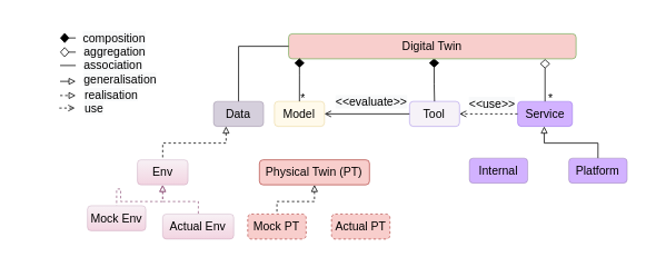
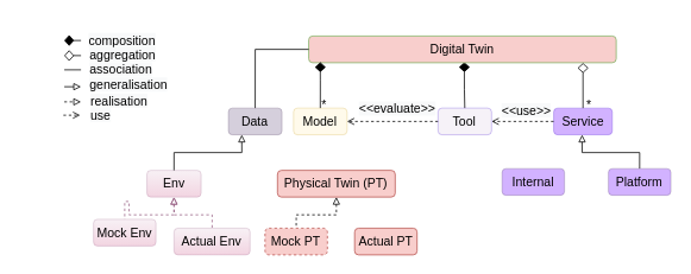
- <mxCell id="11" style="edgeStyle=orthogonalEdgeStyle;rounded=0;orthogonalLoop=1;jettySize=auto;html=1;exitX=0;exitY=0.5;exitDx=0;exitDy=0;entryX=1;entryY=0.5;entryDx=0;entryDy=0;fontSize=14;fontColor=#000000;endArrow=open;endFill=0;dashed=0;" parent="2" source="12" target="10" edge="1"><mxGeometry relative="1" as="geometry" /></mxCell>
+ <mxCell id="11" style="edgeStyle=orthogonalEdgeStyle;rounded=0;orthogonalLoop=1;jettySize=auto;html=1;exitX=0;exitY=0.5;exitDx=0;exitDy=0;entryX=1;entryY=0.5;entryDx=0;entryDy=0;fontSize=14;fontColor=#000000;endArrow=open;endFill=0;dashed=1;" parent="2" source="12" target="10" edge="1"><mxGeometry relative="1" as="geometry" /></mxCell>
- <mxCell id="23" style="edgeStyle=orthogonalEdgeStyle;rounded=0;orthogonalLoop=1;jettySize=auto;html=1;exitX=0.25;exitY=1;exitDx=0;exitDy=0;entryX=0.5;entryY=0;entryDx=0;entryDy=0;startArrow=block;startFill=0;endArrow=none;endFill=0;dashed=1;" parent="2" source="9" target="22" edge="1"><mxGeometry relative="1" as="geometry" /></mxCell>
+ <mxCell id="23" style="edgeStyle=orthogonalEdgeStyle;rounded=0;orthogonalLoop=1;jettySize=auto;html=1;exitX=0.25;exitY=1;exitDx=0;exitDy=0;entryX=0.5;entryY=0;entryDx=0;entryDy=0;startArrow=block;startFill=0;endArrow=none;endFill=0;" parent="2" source="9" target="22" edge="1"><mxGeometry relative="1" as="geometry" /></mxCell>
- <mxCell id="21" value="&lt;font style=&quot;font-size: 14px&quot; color=&quot;#000000&quot;&gt;Actual PT&lt;/font&gt;" style="rounded=1;whiteSpace=wrap;html=1;fillColor=#f8cecc;strokeColor=#b85450;dashed=1;" parent="2" vertex="1"><mxGeometry x="376.75" y="236" width="70" height="30" as="geometry" /></mxCell>
+ <mxCell id="21" value="&lt;font style=&quot;font-size: 14px&quot; color=&quot;#000000&quot;&gt;Actual PT&lt;/font&gt;" style="rounded=1;whiteSpace=wrap;html=1;fillColor=#f8cecc;strokeColor=#b85450;" parent="2" vertex="1"><mxGeometry x="376.75" y="236" width="70" height="30" as="geometry" /></mxCell>
